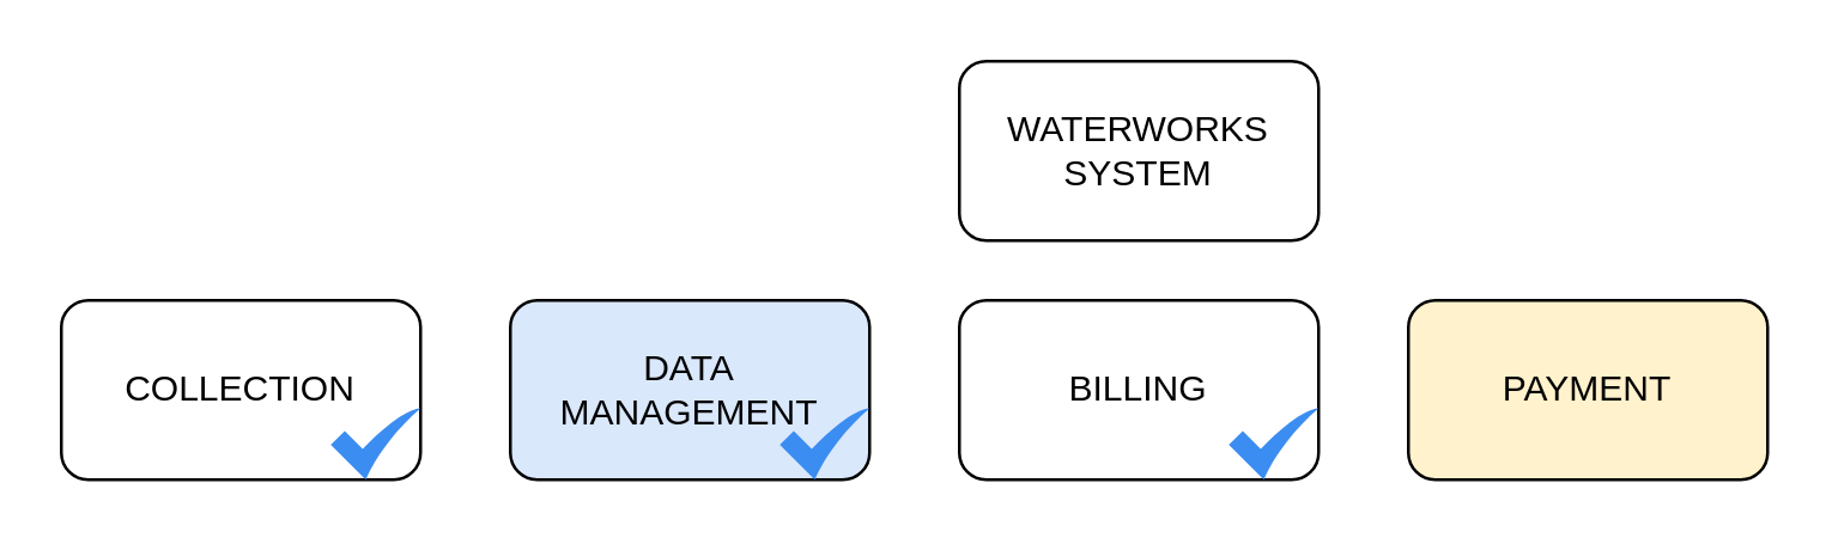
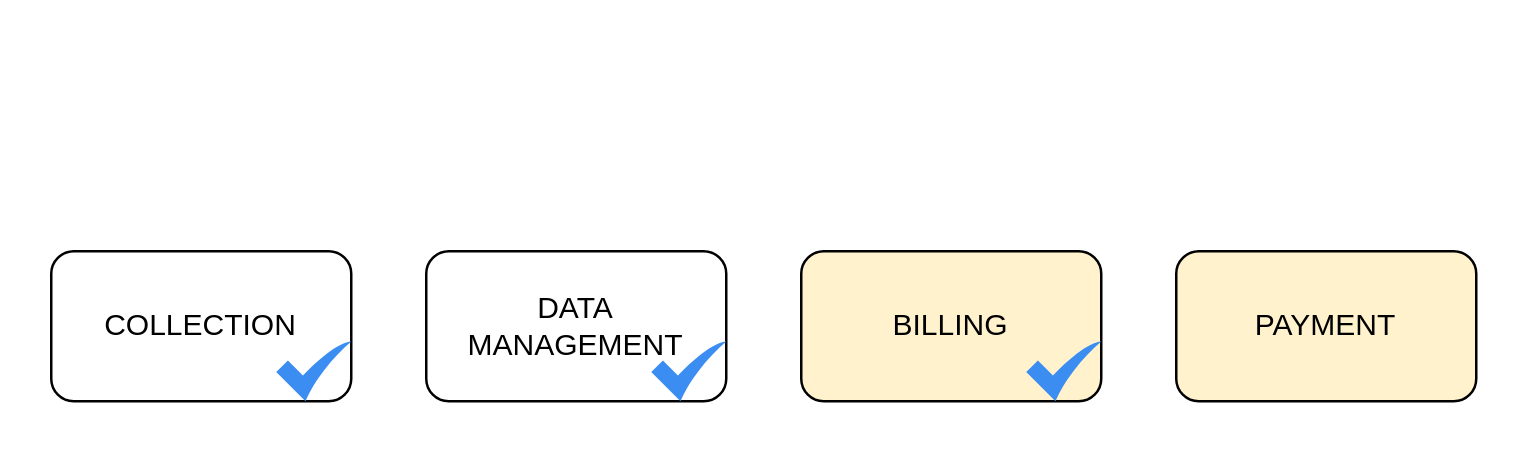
- <mxCell id="2" value="WATERWORKS SYSTEM" style="rounded=1;whiteSpace=wrap;html=1;" parent="1" vertex="1"><mxGeometry x="320" y="20" width="120" height="60" as="geometry" /></mxCell>
- <mxCell id="3" value="DATA MANAGEMENT" style="rounded=1;whiteSpace=wrap;html=1;fillColor=#dae8fc;" parent="1" vertex="1"><mxGeometry x="170" y="100" width="120" height="60" as="geometry" /></mxCell>
+ <mxCell id="3" value="DATA MANAGEMENT" style="rounded=1;whiteSpace=wrap;html=1;" parent="1" vertex="1"><mxGeometry x="170" y="100" width="120" height="60" as="geometry" /></mxCell>
- <mxCell id="5" value="BILLING" style="rounded=1;whiteSpace=wrap;html=1;" parent="1" vertex="1"><mxGeometry x="320" y="100" width="120" height="60" as="geometry" /></mxCell>
+ <mxCell id="5" value="BILLING" style="rounded=1;whiteSpace=wrap;html=1;fillColor=#fff2cc;" parent="1" vertex="1"><mxGeometry x="320" y="100" width="120" height="60" as="geometry" /></mxCell>
